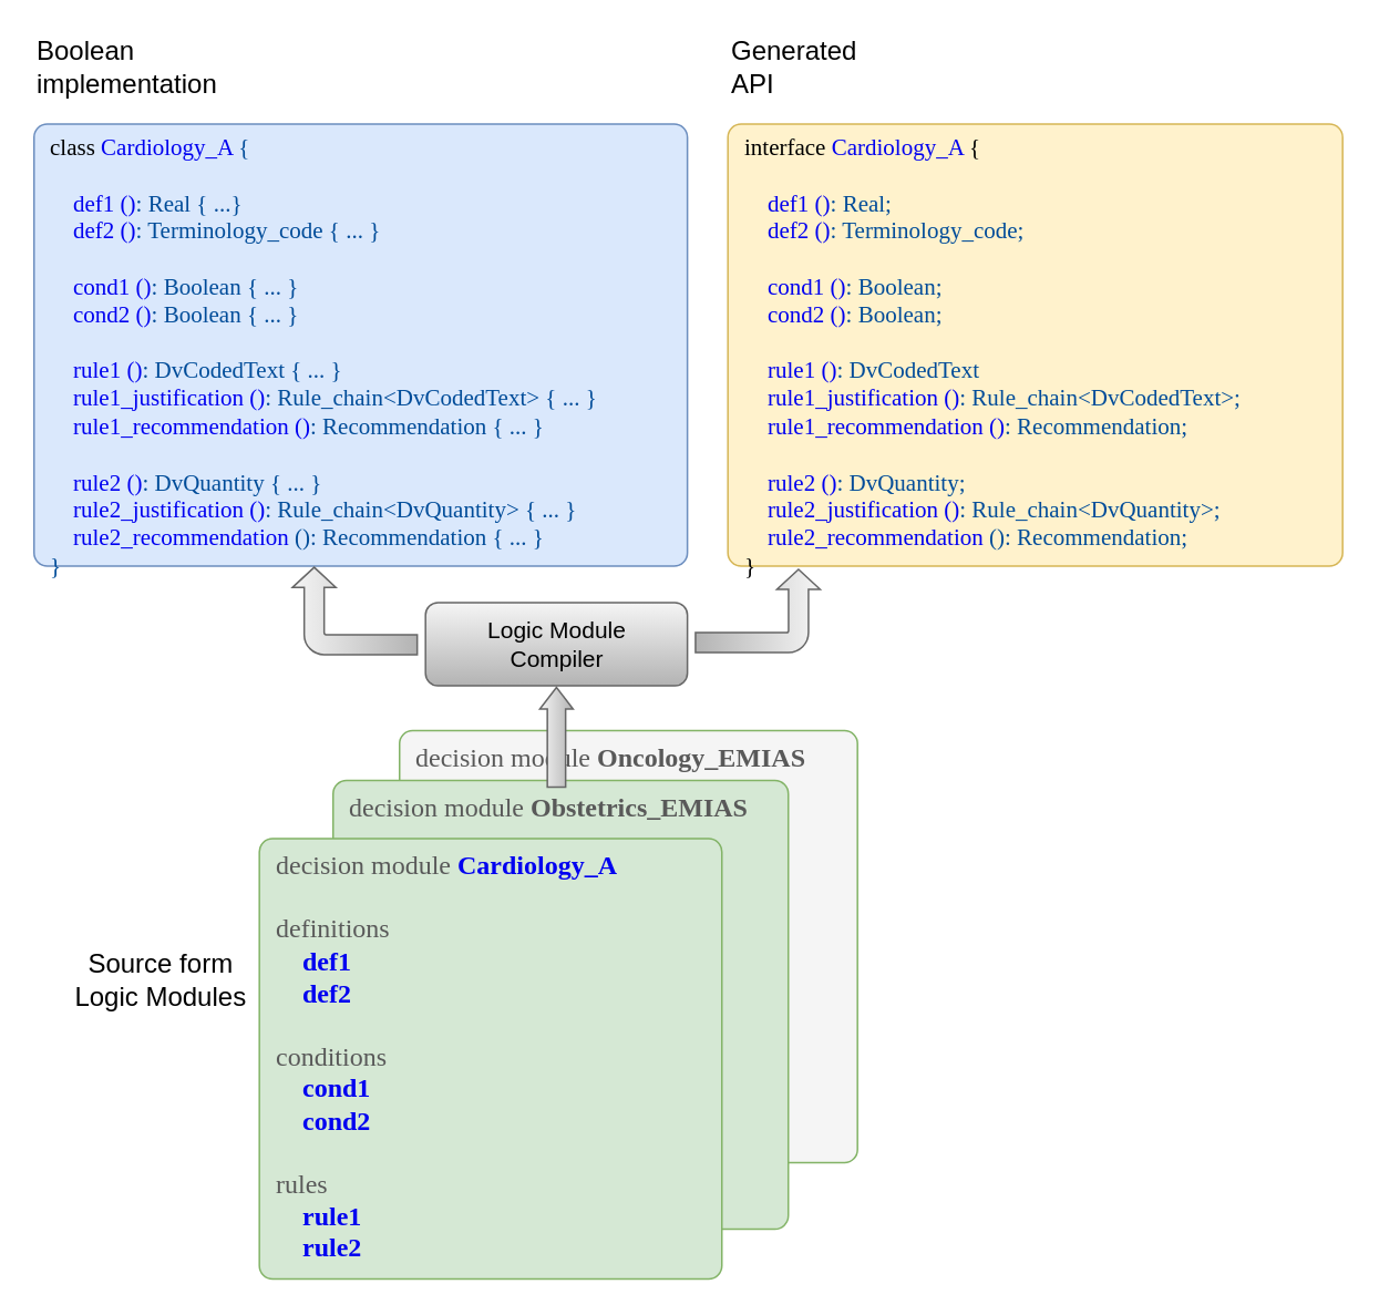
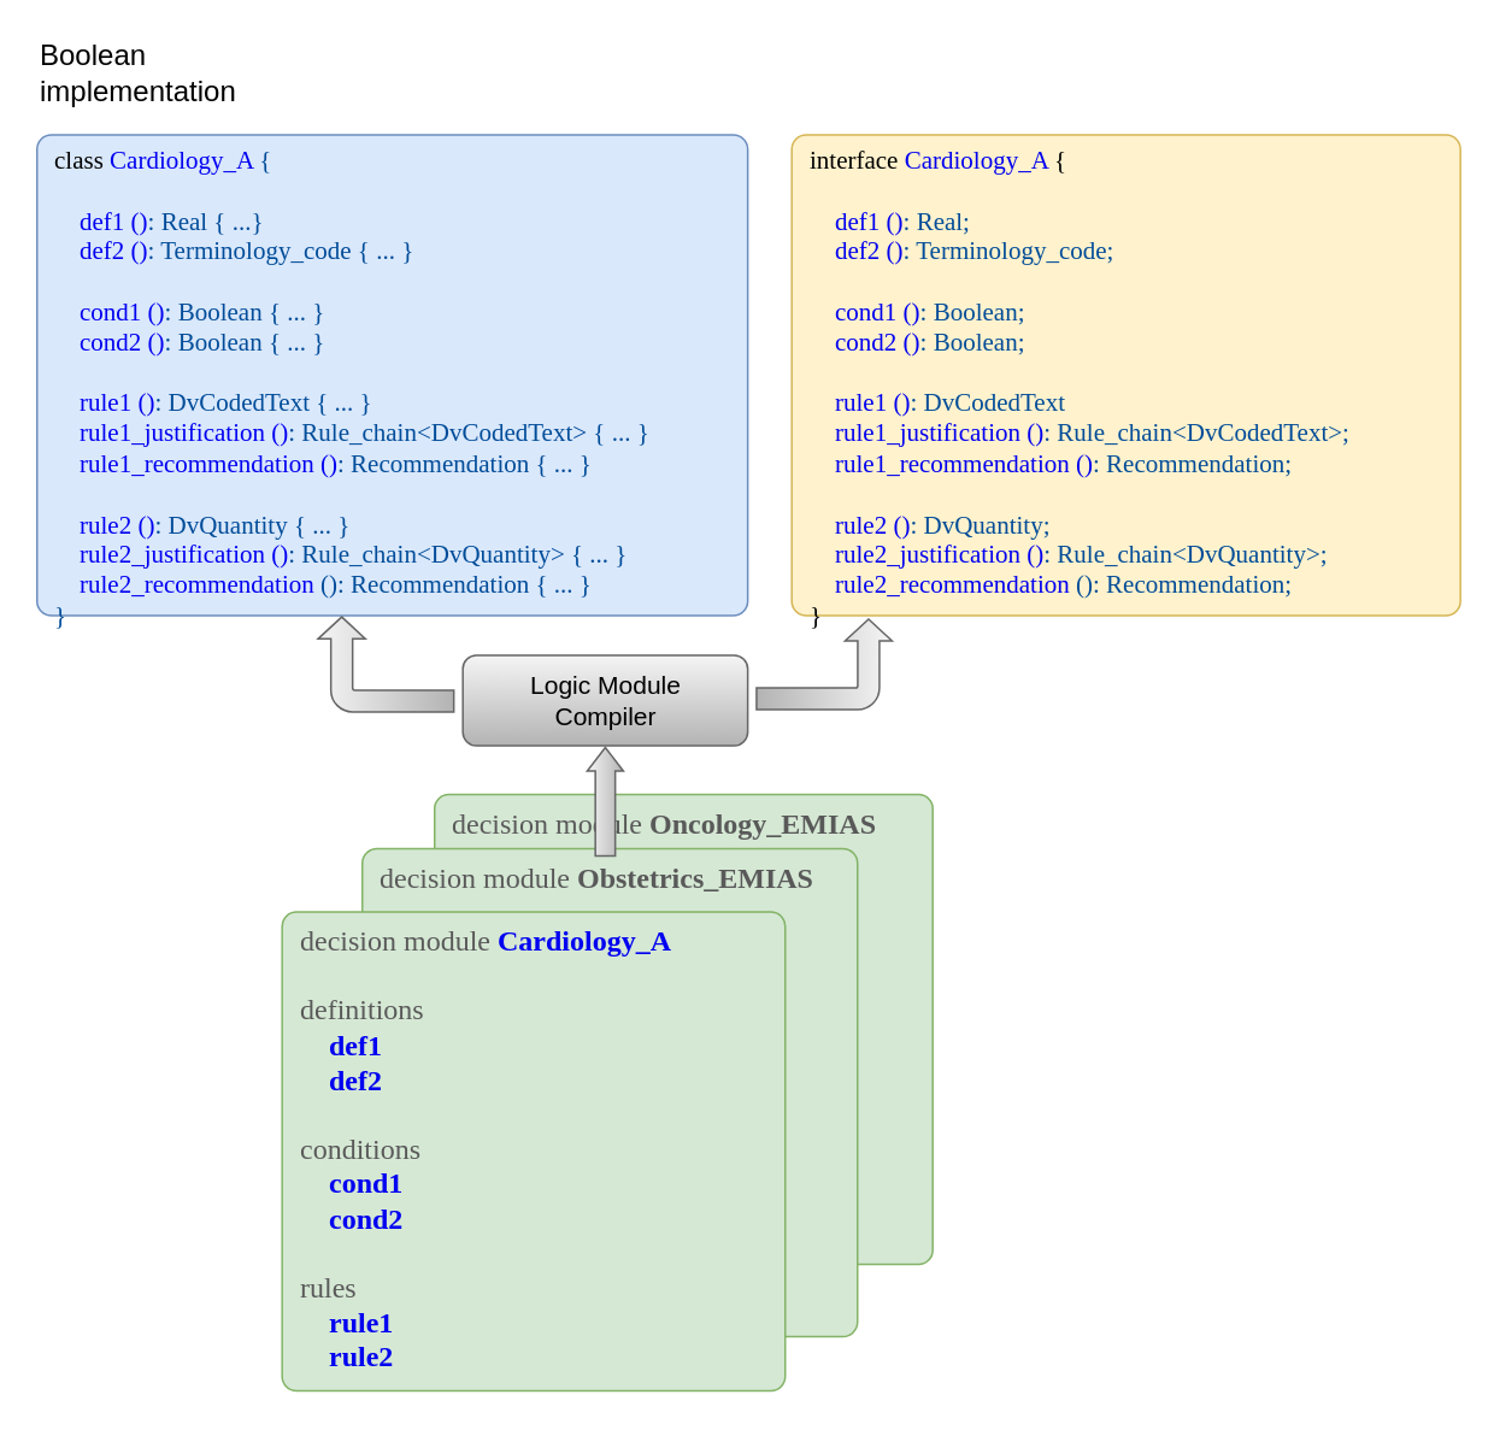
- <mxCell id="13" value="Generated&lt;br&gt;API" style="text;html=1;align=left;verticalAlign=middle;resizable=0;points=[];autosize=1;fontColor=#000000;fontSize=16;" parent="1" vertex="1"><mxGeometry x="437.62" y="20" width="90" height="40" as="geometry" /></mxCell>
- <mxCell id="2" value="&lt;div style=&quot;text-align: center ; font-size: 16px&quot;&gt;decision module&amp;nbsp;&lt;b style=&quot;font-size: 16px&quot;&gt;&lt;font style=&quot;font-size: 16px&quot;&gt;Oncology_EMIAS&lt;/font&gt;&lt;/b&gt;&lt;/div&gt;&lt;font style=&quot;font-size: 16px&quot;&gt;&lt;div style=&quot;text-align: center ; font-size: 16px&quot;&gt;&lt;span style=&quot;font-size: 16px&quot;&gt;&amp;nbsp; &amp;nbsp; &amp;nbsp; &amp;nbsp; &amp;nbsp;&lt;/span&gt;&lt;span style=&quot;font-size: 16px&quot;&gt;&amp;nbsp; &amp;nbsp; &amp;nbsp; &amp;nbsp;&lt;/span&gt;&lt;/div&gt;&lt;/font&gt;" style="rounded=1;whiteSpace=wrap;html=1;fontSize=16;arcSize=3;verticalAlign=top;fillColor=#f5f5f5;strokeColor=#82b366;align=left;spacingLeft=8;fontFamily=Tahoma;fontColor=#595959;" parent="1" vertex="1"><mxGeometry x="240" y="439" width="275.62" height="260" as="geometry" /></mxCell>
+ <mxCell id="2" value="&lt;div style=&quot;text-align: center ; font-size: 16px&quot;&gt;decision module&amp;nbsp;&lt;b style=&quot;font-size: 16px&quot;&gt;&lt;font style=&quot;font-size: 16px&quot;&gt;Oncology_EMIAS&lt;/font&gt;&lt;/b&gt;&lt;/div&gt;&lt;font style=&quot;font-size: 16px&quot;&gt;&lt;div style=&quot;text-align: center ; font-size: 16px&quot;&gt;&lt;span style=&quot;font-size: 16px&quot;&gt;&amp;nbsp; &amp;nbsp; &amp;nbsp; &amp;nbsp; &amp;nbsp;&lt;/span&gt;&lt;span style=&quot;font-size: 16px&quot;&gt;&amp;nbsp; &amp;nbsp; &amp;nbsp; &amp;nbsp;&lt;/span&gt;&lt;/div&gt;&lt;/font&gt;" style="rounded=1;whiteSpace=wrap;html=1;fontSize=16;arcSize=3;verticalAlign=top;fillColor=#d5e8d4;strokeColor=#82b366;align=left;spacingLeft=8;fontFamily=Tahoma;fontColor=#595959;" parent="1" vertex="1"><mxGeometry x="240" y="439" width="275.62" height="260" as="geometry" /></mxCell>
- <mxCell id="5" value="Source form&lt;br&gt;Logic Modules" style="text;html=1;align=center;verticalAlign=middle;resizable=0;points=[];autosize=1;fontColor=#000000;fontSize=16;" parent="1" vertex="1"><mxGeometry x="35.62" y="569" width="120" height="40" as="geometry" /></mxCell>
